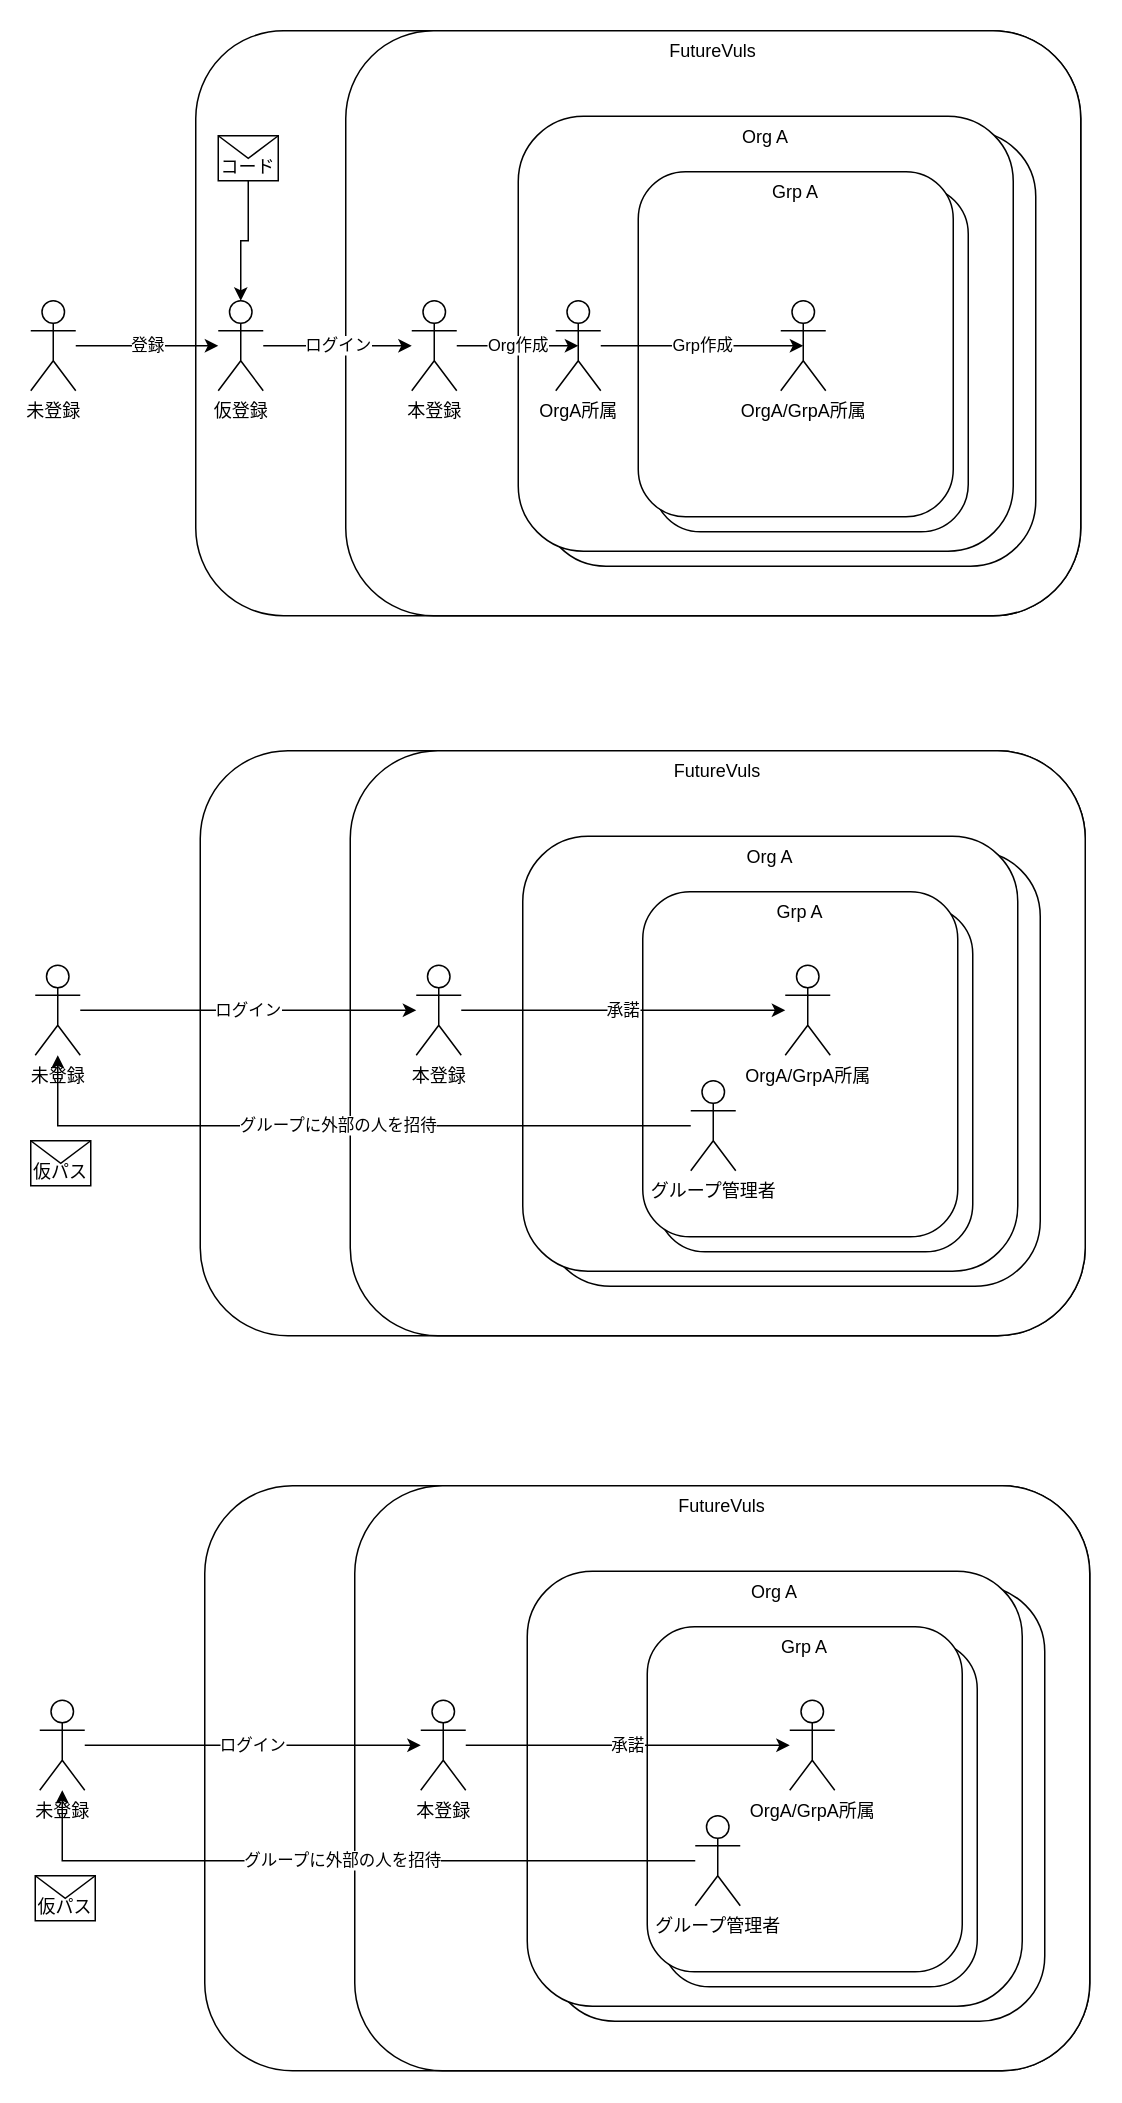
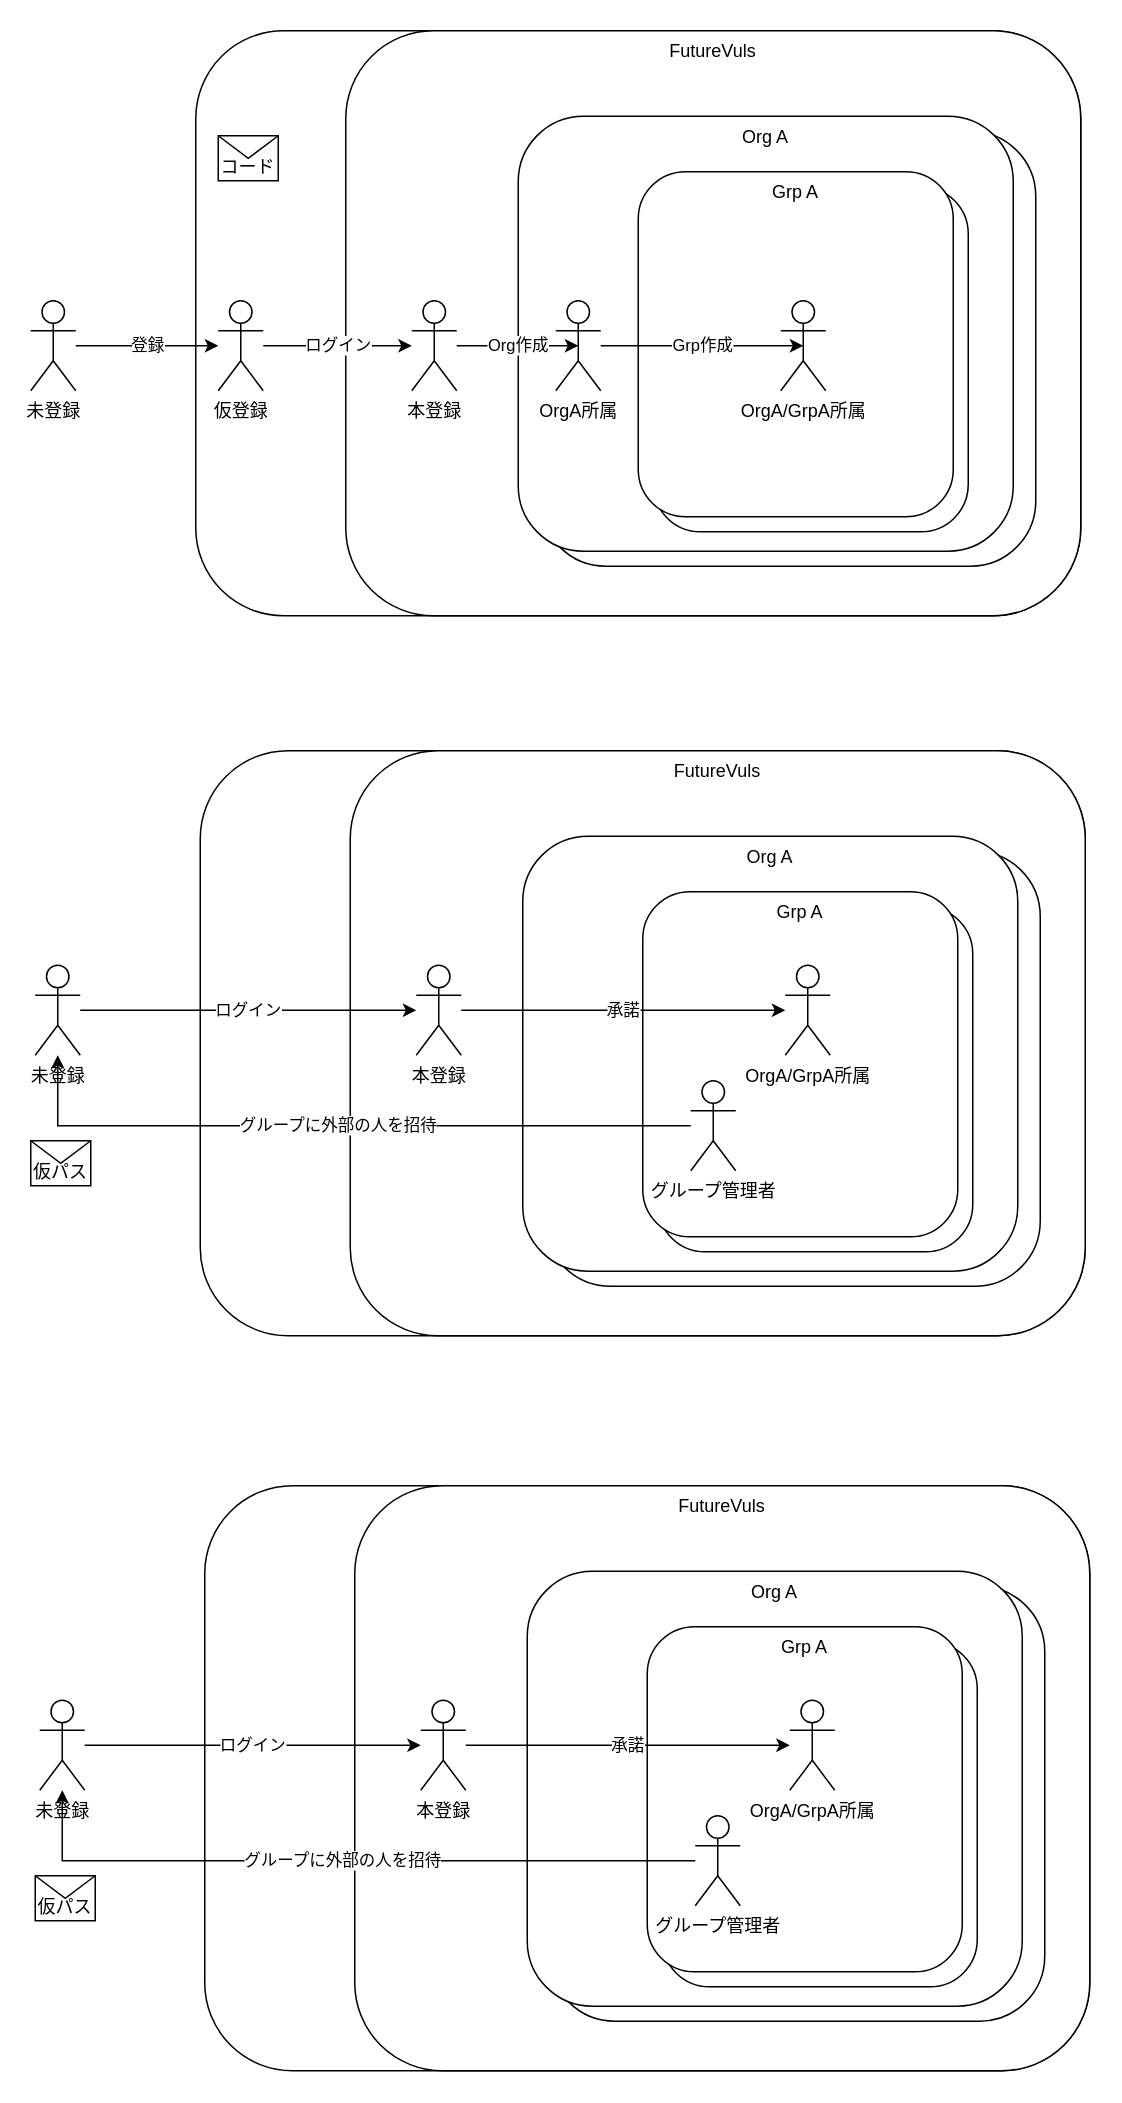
- <mxCell id="17" style="edgeStyle=orthogonalEdgeStyle;rounded=0;orthogonalLoop=1;jettySize=auto;html=1;" edge="1" parent="1" source="18" target="9"><mxGeometry relative="1" as="geometry" /></mxCell>
